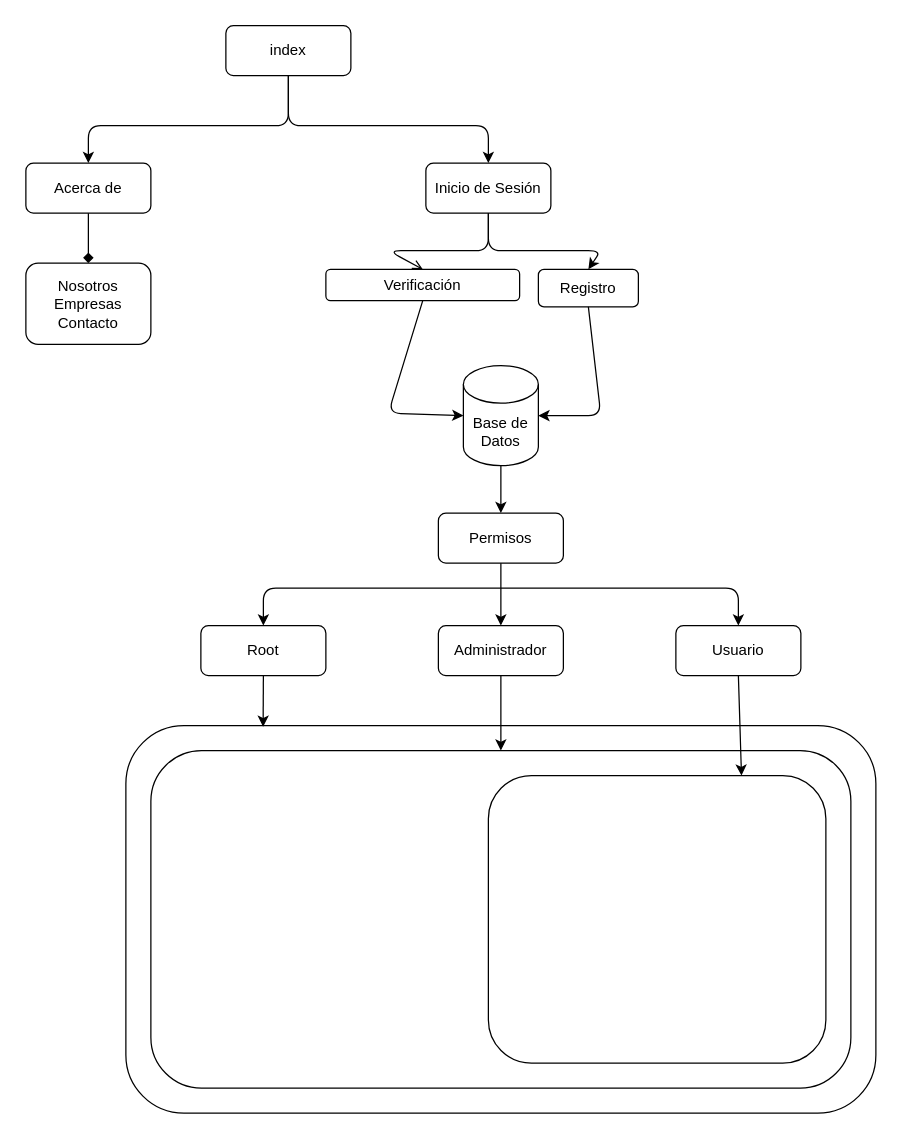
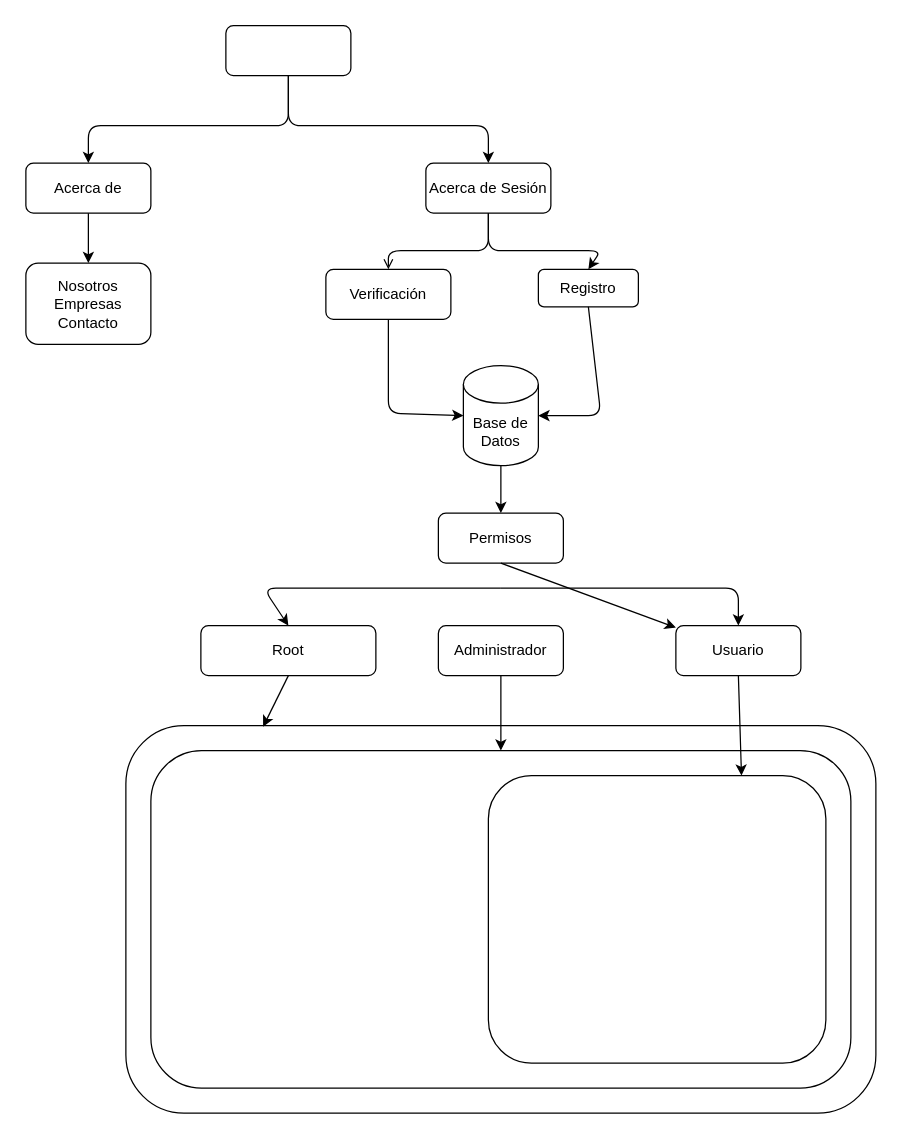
- <mxCell id="3" value="index" style="text;html=1;strokeColor=none;fillColor=none;align=center;verticalAlign=middle;whiteSpace=wrap;rounded=0;" vertex="1" parent="1"><mxGeometry x="210" y="30" width="40" height="20" as="geometry" /></mxCell>
- <mxCell id="4" value="Inicio de Sesión" style="rounded=1;whiteSpace=wrap;html=1;" vertex="1" parent="1"><mxGeometry x="340" y="130" width="100" height="40" as="geometry" /></mxCell>
+ <mxCell id="4" value="Acerca de Sesión" style="rounded=1;whiteSpace=wrap;html=1;" vertex="1" parent="1"><mxGeometry x="340" y="130" width="100" height="40" as="geometry" /></mxCell>
- <mxCell id="12" value="" style="endArrow=diamond;html=1;exitX=0.5;exitY=1;exitDx=0;exitDy=0;entryX=0.5;entryY=0;entryDx=0;entryDy=0;" edge="1" parent="1" source="5" target="6"><mxGeometry x="600" y="100" width="50" height="50" as="geometry"><mxPoint x="260" y="180" as="sourcePoint" /><mxPoint x="310" y="130" as="targetPoint" /></mxGeometry></mxCell>
+ <mxCell id="12" value="" style="endArrow=classic;html=1;exitX=0.5;exitY=1;exitDx=0;exitDy=0;entryX=0.5;entryY=0;entryDx=0;entryDy=0;" edge="1" parent="1" source="5" target="6"><mxGeometry x="600" y="100" width="50" height="50" as="geometry"><mxPoint x="260" y="180" as="sourcePoint" /><mxPoint x="310" y="130" as="targetPoint" /></mxGeometry></mxCell>
- <mxCell id="7" value="Verificación" style="rounded=1;whiteSpace=wrap;html=1;" vertex="1" parent="1"><mxGeometry x="260" y="215" width="155" height="25" as="geometry" /></mxCell>
+ <mxCell id="7" value="Verificación" style="rounded=1;whiteSpace=wrap;html=1;" vertex="1" parent="1"><mxGeometry x="260" y="215" width="100" height="40" as="geometry" /></mxCell>
- <mxCell id="21" value="" style="endArrow=classic;html=1;entryX=0.5;entryY=0;entryDx=0;entryDy=0;exitX=0.5;exitY=1;exitDx=0;exitDy=0;" edge="1" parent="1" source="17" target="18"><mxGeometry x="600" y="100" width="50" height="50" as="geometry"><mxPoint x="260" y="580" as="sourcePoint" /><mxPoint x="310" y="530" as="targetPoint" /></mxGeometry></mxCell>
+ <mxCell id="21" value="" style="endArrow=classic;html=1;exitX=0.5;exitY=1;exitDx=0;exitDy=0;" edge="1" parent="1" source="17" target="20"><mxGeometry x="600" y="100" width="50" height="50" as="geometry"><mxPoint x="260" y="580" as="sourcePoint" /><mxPoint x="310" y="530" as="targetPoint" /></mxGeometry></mxCell>
- <mxCell id="19" value="Root" style="rounded=1;whiteSpace=wrap;html=1;" vertex="1" parent="1"><mxGeometry x="160" y="500" width="100" height="40" as="geometry" /></mxCell>
+ <mxCell id="19" value="Root" style="rounded=1;whiteSpace=wrap;html=1;" vertex="1" parent="1"><mxGeometry x="160" y="500" width="140" height="40" as="geometry" /></mxCell>
